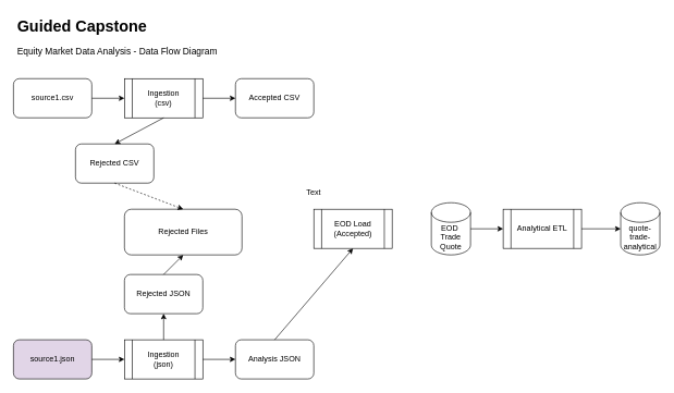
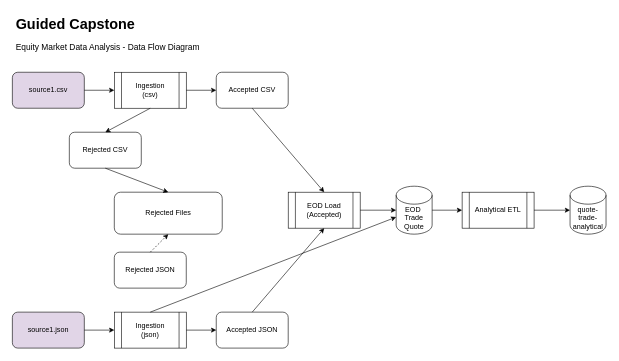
- <mxCell id="3" value="source1.csv" style="rounded=1;whiteSpace=wrap;html=1;" vertex="1" parent="1"><mxGeometry x="20" y="120" width="120" height="60" as="geometry" /></mxCell>
+ <mxCell id="3" value="source1.csv" style="rounded=1;whiteSpace=wrap;html=1;fillColor=#e1d5e7;" vertex="1" parent="1"><mxGeometry x="20" y="120" width="120" height="60" as="geometry" /></mxCell>
+ <mxCell id="17" value="" style="endArrow=classic;html=1;rounded=0;entryX=0.5;entryY=0;entryDx=0;entryDy=0;exitX=0.5;exitY=1;exitDx=0;exitDy=0;" edge="1" parent="1" source="5" target="10"><mxGeometry width="50" height="50" relative="1" as="geometry"><mxPoint x="300" y="130" as="sourcePoint" /><mxPoint x="350" y="80" as="targetPoint" /></mxGeometry></mxCell>
- <mxCell id="28" value="Text" style="text;html=1;strokeColor=none;fillColor=none;align=center;verticalAlign=middle;whiteSpace=wrap;rounded=0;" vertex="1" parent="1"><mxGeometry x="450" y="280" width="60" height="30" as="geometry" /></mxCell>
- <mxCell id="20" value="" style="endArrow=classic;html=1;rounded=0;exitX=0.5;exitY=1;exitDx=0;exitDy=0;entryX=0.5;entryY=0;entryDx=0;entryDy=0;dashed=1;" edge="1" parent="1" source="7" target="2"><mxGeometry width="50" height="50" relative="1" as="geometry"><mxPoint x="460" y="320" as="sourcePoint" /><mxPoint x="510" y="270" as="targetPoint" /></mxGeometry></mxCell>
+ <mxCell id="20" value="" style="endArrow=classic;html=1;rounded=0;exitX=0.5;exitY=1;exitDx=0;exitDy=0;entryX=0.5;entryY=0;entryDx=0;entryDy=0;" edge="1" parent="1" source="7" target="2"><mxGeometry width="50" height="50" relative="1" as="geometry"><mxPoint x="460" y="320" as="sourcePoint" /><mxPoint x="510" y="270" as="targetPoint" /></mxGeometry></mxCell>
+ <mxCell id="25" value="" style="endArrow=classic;html=1;rounded=0;exitX=1;exitY=0.5;exitDx=0;exitDy=0;entryX=0;entryY=0.5;entryDx=0;entryDy=0;entryPerimeter=0;" edge="1" parent="1" source="10" target="13"><mxGeometry width="50" height="50" relative="1" as="geometry"><mxPoint x="460" y="320" as="sourcePoint" /><mxPoint x="510" y="270" as="targetPoint" /></mxGeometry></mxCell>
- <mxCell id="23" value="" style="endArrow=classic;html=1;rounded=0;exitX=0.5;exitY=0;exitDx=0;exitDy=0;entryX=0.5;entryY=1;entryDx=0;entryDy=0;" edge="1" parent="1" source="8" target="2"><mxGeometry width="50" height="50" relative="1" as="geometry"><mxPoint x="380" y="390" as="sourcePoint" /><mxPoint x="490" y="450" as="targetPoint" /></mxGeometry></mxCell>
+ <mxCell id="23" value="" style="endArrow=classic;html=1;rounded=0;exitX=0.5;exitY=0;exitDx=0;exitDy=0;entryX=0.5;entryY=1;entryDx=0;entryDy=0;dashed=1;" edge="1" parent="1" source="8" target="2"><mxGeometry width="50" height="50" relative="1" as="geometry"><mxPoint x="380" y="390" as="sourcePoint" /><mxPoint x="490" y="450" as="targetPoint" /></mxGeometry></mxCell>
- <mxCell id="22" value="" style="endArrow=classic;html=1;rounded=0;exitX=0.5;exitY=0;exitDx=0;exitDy=0;entryX=0.5;entryY=1;entryDx=0;entryDy=0;" edge="1" parent="1" source="12" target="8"><mxGeometry width="50" height="50" relative="1" as="geometry"><mxPoint x="460" y="320" as="sourcePoint" /><mxPoint x="510" y="430" as="targetPoint" /></mxGeometry></mxCell>
+ <mxCell id="22" value="" style="endArrow=classic;html=1;rounded=0;exitX=0.5;exitY=0;exitDx=0;exitDy=0;" edge="1" parent="1" source="12" target="13"><mxGeometry width="50" height="50" relative="1" as="geometry"><mxPoint x="460" y="320" as="sourcePoint" /><mxPoint x="510" y="430" as="targetPoint" /></mxGeometry></mxCell>
- <mxCell id="6" value="Analysis JSON" style="rounded=1;whiteSpace=wrap;html=1;" vertex="1" parent="1"><mxGeometry x="360" y="520" width="120" height="60" as="geometry" /></mxCell>
+ <mxCell id="6" value="Accepted JSON" style="rounded=1;whiteSpace=wrap;html=1;" vertex="1" parent="1"><mxGeometry x="360" y="520" width="120" height="60" as="geometry" /></mxCell>
